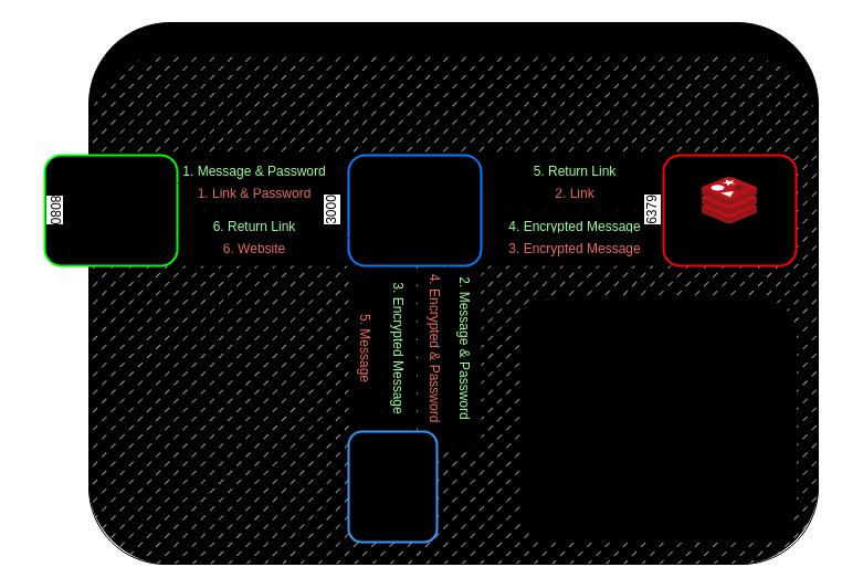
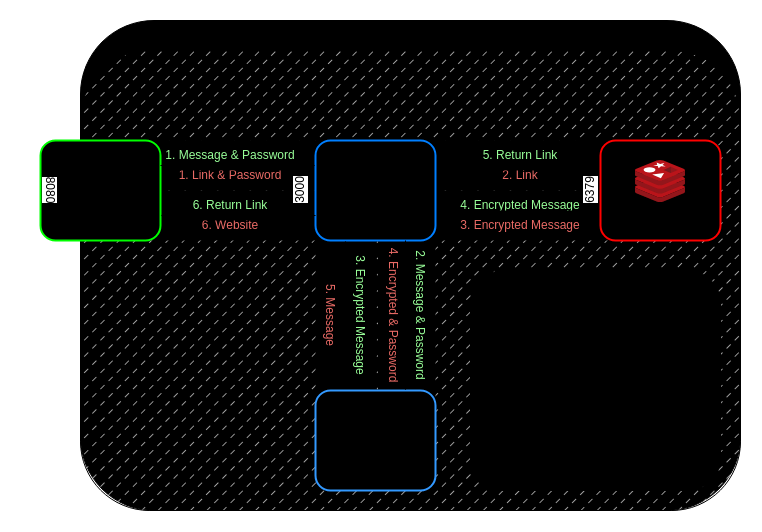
- <mxCell id="21" value="&lt;b&gt;Cipher&lt;/b&gt;&lt;br&gt;Golang" style="rounded=1;whiteSpace=wrap;html=1;strokeColor=#3399FF;strokeWidth=2;fillColor=#000000;" parent="1" vertex="1"><mxGeometry x="315" y="390" width="80" height="100" as="geometry" /></mxCell>
+ <mxCell id="21" value="&lt;b&gt;Cipher&lt;/b&gt;&lt;br&gt;Golang" style="rounded=1;whiteSpace=wrap;html=1;strokeColor=#3399FF;strokeWidth=2;fillColor=#000000;" parent="1" vertex="1"><mxGeometry x="315" y="390" width="120" height="100" as="geometry" /></mxCell>
